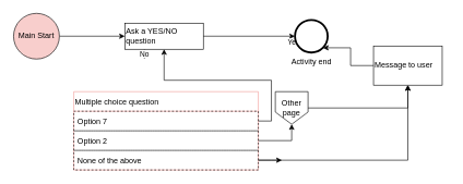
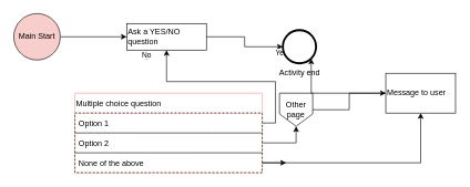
- <mxCell id="7" value="Activity end" style="points=[[0.145,0.145,0],[0.5,0,0],[0.855,0.145,0],[1,0.5,0],[0.855,0.855,0],[0.5,1,0],[0.145,0.855,0],[0,0.5,0]];shape=mxgraph.bpmn.event;html=1;verticalLabelPosition=bottom;labelBackgroundColor=#ffffff;verticalAlign=top;align=center;perimeter=ellipsePerimeter;outlineConnect=0;aspect=fixed;outline=end;symbol=terminate2;strokeColor=default;" parent="1" vertex="1"><mxGeometry x="450" y="30" width="50" height="50" as="geometry" /></mxCell>
+ <mxCell id="7" value="Activity end" style="points=[[0.145,0.145,0],[0.5,0,0],[0.855,0.145,0],[1,0.5,0],[0.855,0.855,0],[0.5,1,0],[0.145,0.855,0],[0,0.5,0]];shape=mxgraph.bpmn.event;html=1;verticalLabelPosition=bottom;labelBackgroundColor=#ffffff;verticalAlign=top;align=center;perimeter=ellipsePerimeter;outlineConnect=0;aspect=fixed;outline=end;symbol=terminate2;strokeColor=default;" parent="1" vertex="1"><mxGeometry x="425" y="45" width="50" height="50" as="geometry" /></mxCell>
- <mxCell id="16" value="&lt;font style=&quot;font-size: 12px&quot;&gt;Message to user&lt;/font&gt;" style="rounded=0;whiteSpace=wrap;html=1;align=left;fillColor=none;fontSize=12;strokeColor=default;points=[[0.25,0,0],[0.5,0,0],[0.75,0,0],[1,0.25,0],[1,0.5,0],[1,0.75,0],[0.75,1,0],[0.5,1,0],[0.25,1,0],[0,0.75,0],[0,0.5,0],[0,0.25,0]];shape=mxgraph.bpmn.task2;rectStyle=rounded;size=10;container=1;expand=0;collapsible=0;taskMarker=send;" parent="1" vertex="1"><mxGeometry x="570" y="70" width="105" height="60" as="geometry" /></mxCell>
+ <mxCell id="16" value="&lt;font style=&quot;font-size: 12px&quot;&gt;Message to user&lt;/font&gt;" style="rounded=0;whiteSpace=wrap;html=1;align=left;fillColor=none;fontSize=12;strokeColor=default;points=[[0.25,0,0],[0.5,0,0],[0.75,0,0],[1,0.25,0],[1,0.5,0],[1,0.75,0],[0.75,1,0],[0.5,1,0],[0.25,1,0],[0,0.75,0],[0,0.5,0],[0,0.25,0]];shape=mxgraph.bpmn.task2;rectStyle=rounded;size=10;container=1;expand=0;collapsible=0;taskMarker=send;" parent="1" vertex="1"><mxGeometry x="580" y="110" width="105" height="60" as="geometry" /></mxCell>
- <mxCell id="9" value="Option 7" style="text;strokeColor=default;fillColor=none;align=left;verticalAlign=middle;spacingLeft=4;spacingRight=4;overflow=hidden;points=[[0,0.5],[1,0.5]];portConstraint=eastwest;rotatable=0;fontColor=#000000;rounded=0;dashed=1;" parent="8" vertex="1"><mxGeometry y="30" width="282" height="30" as="geometry" /></mxCell>
+ <mxCell id="9" value="Option 1" style="text;strokeColor=default;fillColor=none;align=left;verticalAlign=middle;spacingLeft=4;spacingRight=4;overflow=hidden;points=[[0,0.5],[1,0.5]];portConstraint=eastwest;rotatable=0;fontColor=#000000;rounded=0;dashed=1;" parent="8" vertex="1"><mxGeometry y="30" width="282" height="30" as="geometry" /></mxCell>
